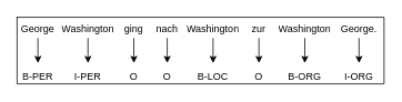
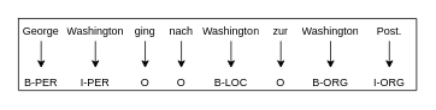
- <mxCell id="11" value="George." style="shape=partialRectangle;html=1;whiteSpace=wrap;connectable=0;fillColor=none;top=0;left=0;bottom=0;right=0;overflow=hidden;fontSize=12;strokeColor=inherit;verticalAlign=top;" parent="3" vertex="1"><mxGeometry x="380" width="60" height="40" as="geometry"><mxRectangle width="60" height="40" as="alternateBounds" /></mxGeometry></mxCell>
+ <mxCell id="11" value="Post." style="shape=partialRectangle;html=1;whiteSpace=wrap;connectable=0;fillColor=none;top=0;left=0;bottom=0;right=0;overflow=hidden;fontSize=12;strokeColor=inherit;verticalAlign=top;" parent="3" vertex="1"><mxGeometry x="380" width="60" height="40" as="geometry"><mxRectangle width="60" height="40" as="alternateBounds" /></mxGeometry></mxCell>
